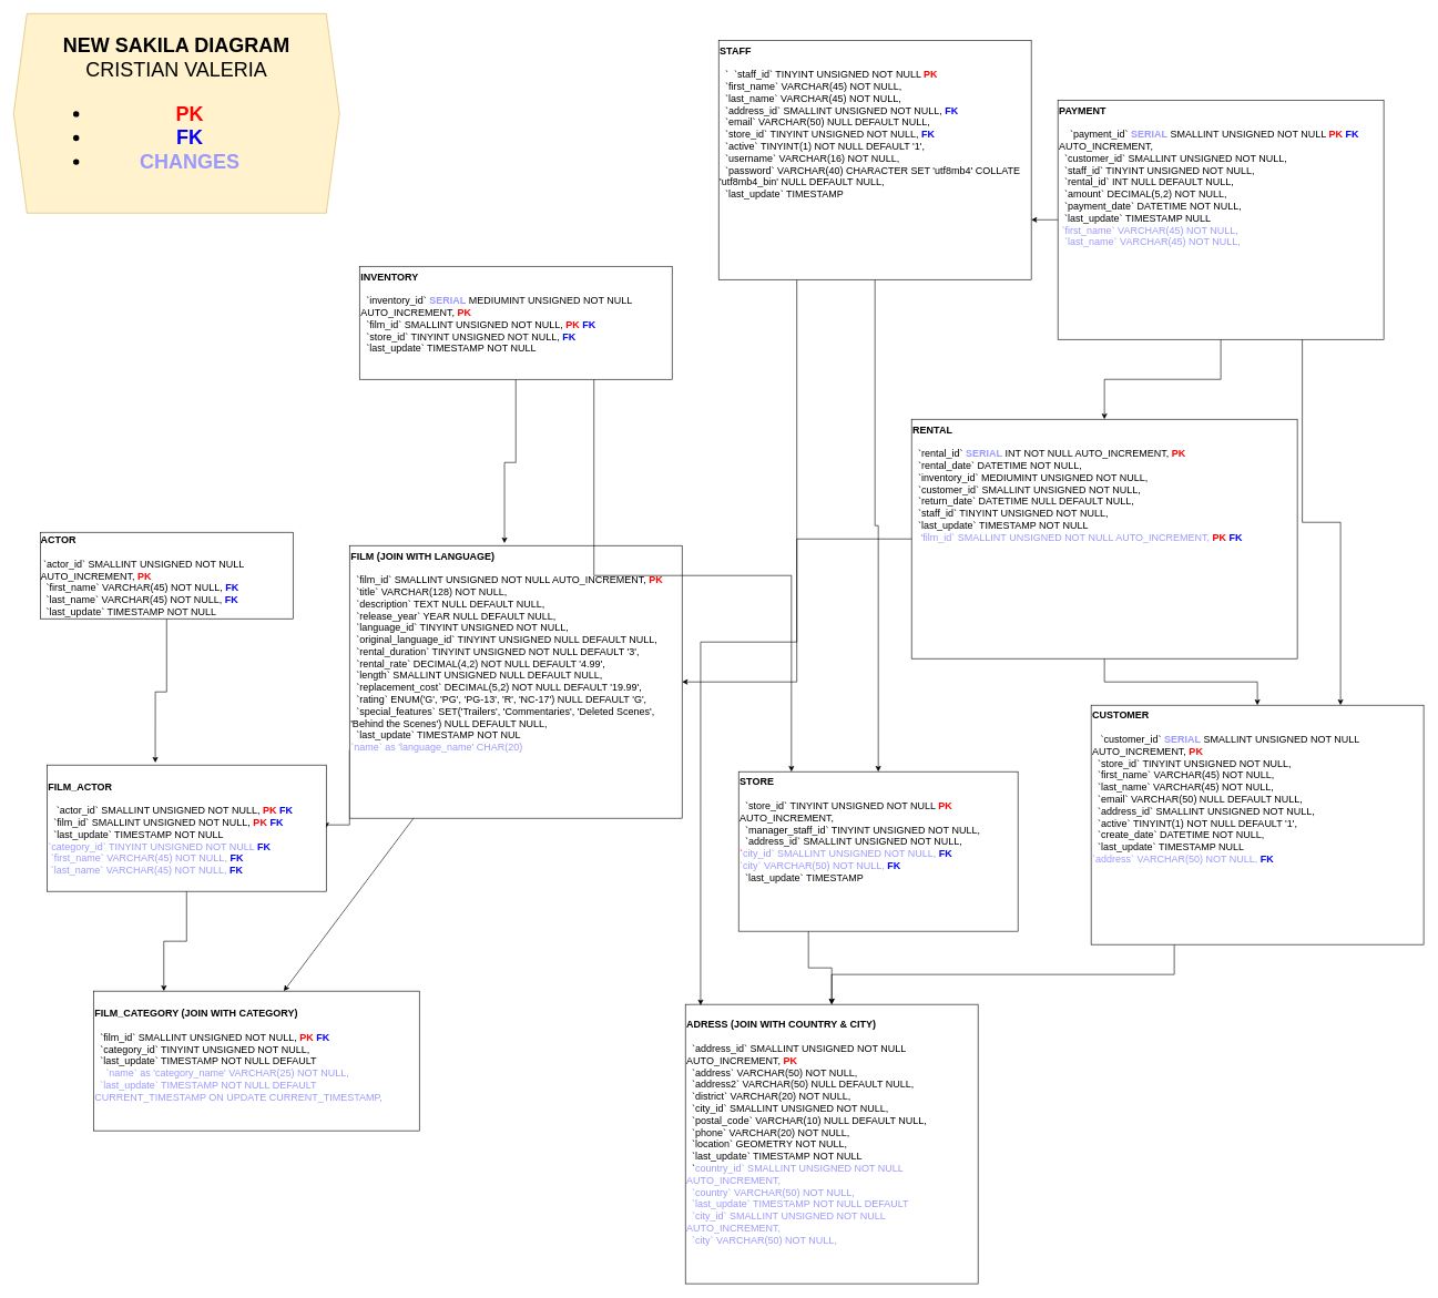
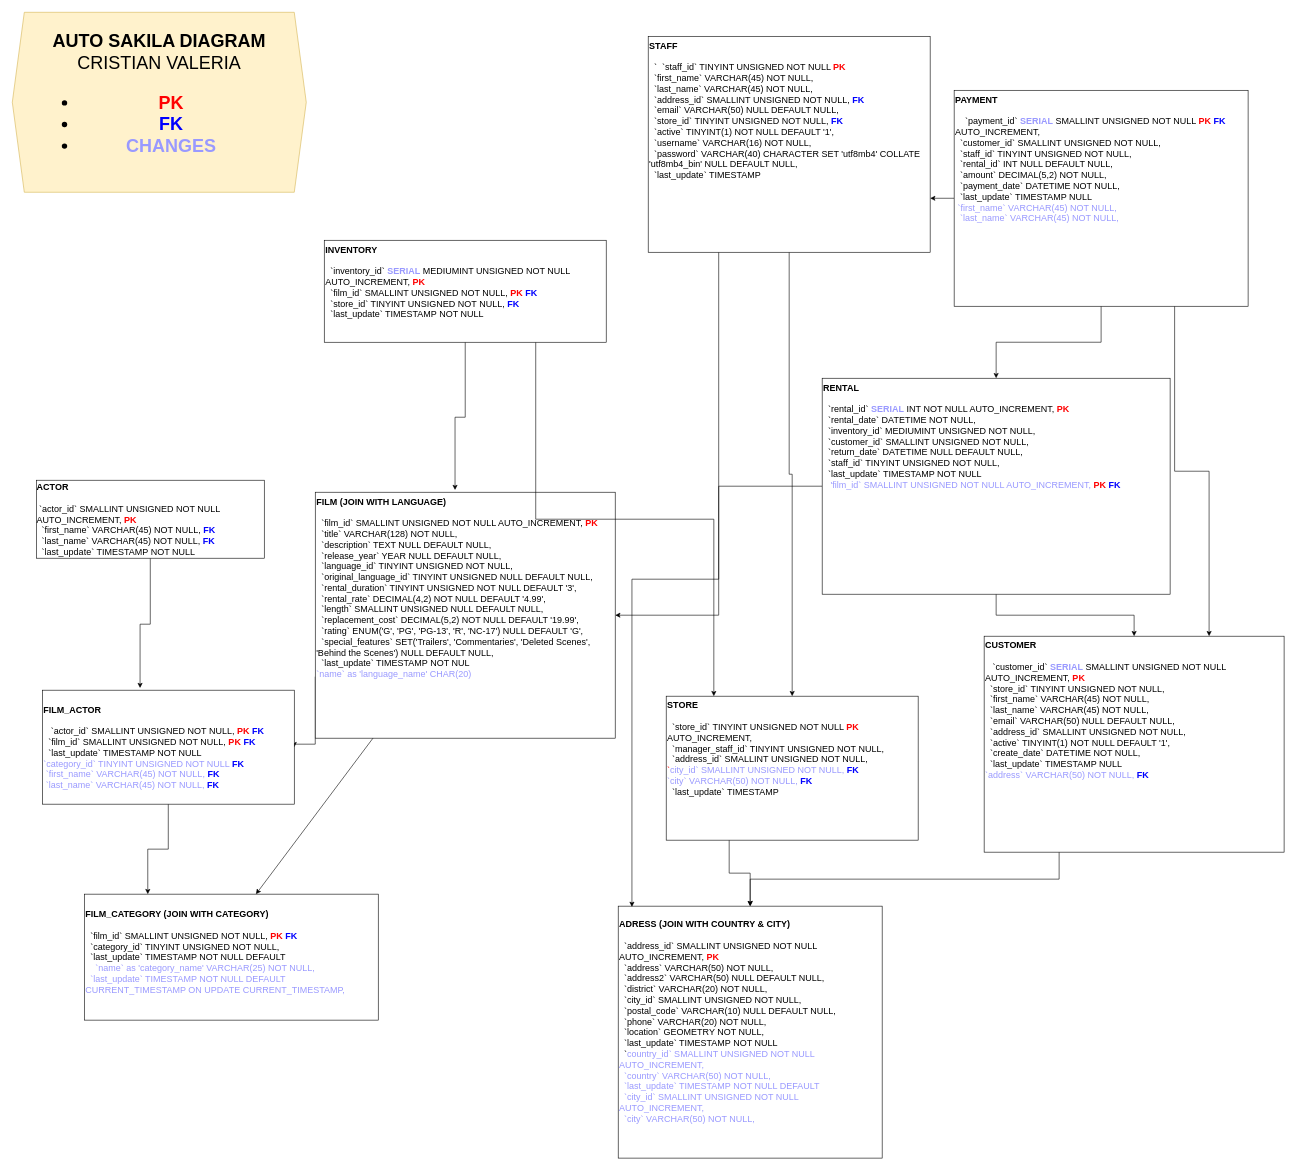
- <mxCell id="28" value="&lt;span style=&quot;font-size: 30px;&quot;&gt;&lt;font color=&quot;#000000&quot; style=&quot;font-weight: bold; font-size: 30px;&quot;&gt;NEW SAKILA DIAGRAM&lt;br style=&quot;font-size: 30px;&quot;&gt;&lt;/font&gt;&lt;font style=&quot;&quot; color=&quot;#000000&quot;&gt;CRISTIAN VALERIA&lt;br style=&quot;font-size: 30px;&quot;&gt;&lt;/font&gt;&lt;/span&gt;&lt;blockquote style=&quot;margin: 0 0 0 40px; border: none; padding: 0px;&quot;&gt;&lt;/blockquote&gt;&lt;span style=&quot;background-color: initial;&quot;&gt;&lt;ul style=&quot;&quot;&gt;&lt;li&gt;&lt;b style=&quot;background-color: initial;&quot;&gt;&lt;font color=&quot;#ff0000&quot;&gt;PK&lt;/font&gt;&lt;/b&gt;&lt;/li&gt;&lt;li style=&quot;font-weight: bold;&quot;&gt;&lt;b style=&quot;background-color: initial;&quot;&gt;&lt;font color=&quot;#0000ff&quot;&gt;FK&lt;/font&gt;&lt;/b&gt;&lt;/li&gt;&lt;li style=&quot;font-weight: bold;&quot;&gt;&lt;b style=&quot;background-color: initial;&quot;&gt;&lt;font color=&quot;#9999ff&quot;&gt;CHANGES&lt;/font&gt;&lt;/b&gt;&lt;/li&gt;&lt;/ul&gt;&lt;/span&gt;&lt;blockquote style=&quot;margin: 0 0 0 40px; border: none; padding: 0px;&quot;&gt;&lt;/blockquote&gt;" style="shape=hexagon;perimeter=hexagonPerimeter2;whiteSpace=wrap;html=1;fixedSize=1;fontSize=30;align=center;fillColor=#fff2cc;strokeColor=#d6b656;" vertex="1" parent="1"><mxGeometry x="20" y="20" width="490" height="300" as="geometry" /></mxCell>
+ <mxCell id="28" value="&lt;span style=&quot;font-size: 30px;&quot;&gt;&lt;font color=&quot;#000000&quot; style=&quot;font-weight: bold; font-size: 30px;&quot;&gt;AUTO SAKILA DIAGRAM&lt;br style=&quot;font-size: 30px;&quot;&gt;&lt;/font&gt;&lt;font style=&quot;&quot; color=&quot;#000000&quot;&gt;CRISTIAN VALERIA&lt;br style=&quot;font-size: 30px;&quot;&gt;&lt;/font&gt;&lt;/span&gt;&lt;blockquote style=&quot;margin: 0 0 0 40px; border: none; padding: 0px;&quot;&gt;&lt;/blockquote&gt;&lt;span style=&quot;background-color: initial;&quot;&gt;&lt;ul style=&quot;&quot;&gt;&lt;li&gt;&lt;b style=&quot;background-color: initial;&quot;&gt;&lt;font color=&quot;#ff0000&quot;&gt;PK&lt;/font&gt;&lt;/b&gt;&lt;/li&gt;&lt;li style=&quot;font-weight: bold;&quot;&gt;&lt;b style=&quot;background-color: initial;&quot;&gt;&lt;font color=&quot;#0000ff&quot;&gt;FK&lt;/font&gt;&lt;/b&gt;&lt;/li&gt;&lt;li style=&quot;font-weight: bold;&quot;&gt;&lt;b style=&quot;background-color: initial;&quot;&gt;&lt;font color=&quot;#9999ff&quot;&gt;CHANGES&lt;/font&gt;&lt;/b&gt;&lt;/li&gt;&lt;/ul&gt;&lt;/span&gt;&lt;blockquote style=&quot;margin: 0 0 0 40px; border: none; padding: 0px;&quot;&gt;&lt;/blockquote&gt;" style="shape=hexagon;perimeter=hexagonPerimeter2;whiteSpace=wrap;html=1;fixedSize=1;fontSize=30;align=center;fillColor=#fff2cc;strokeColor=#d6b656;" vertex="1" parent="1"><mxGeometry x="20" y="20" width="490" height="300" as="geometry" /></mxCell>
